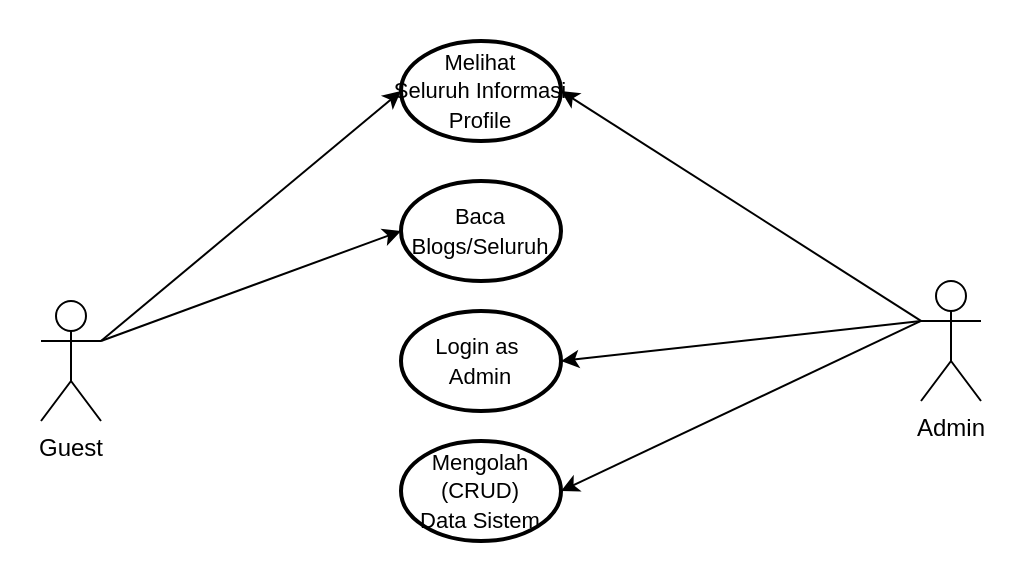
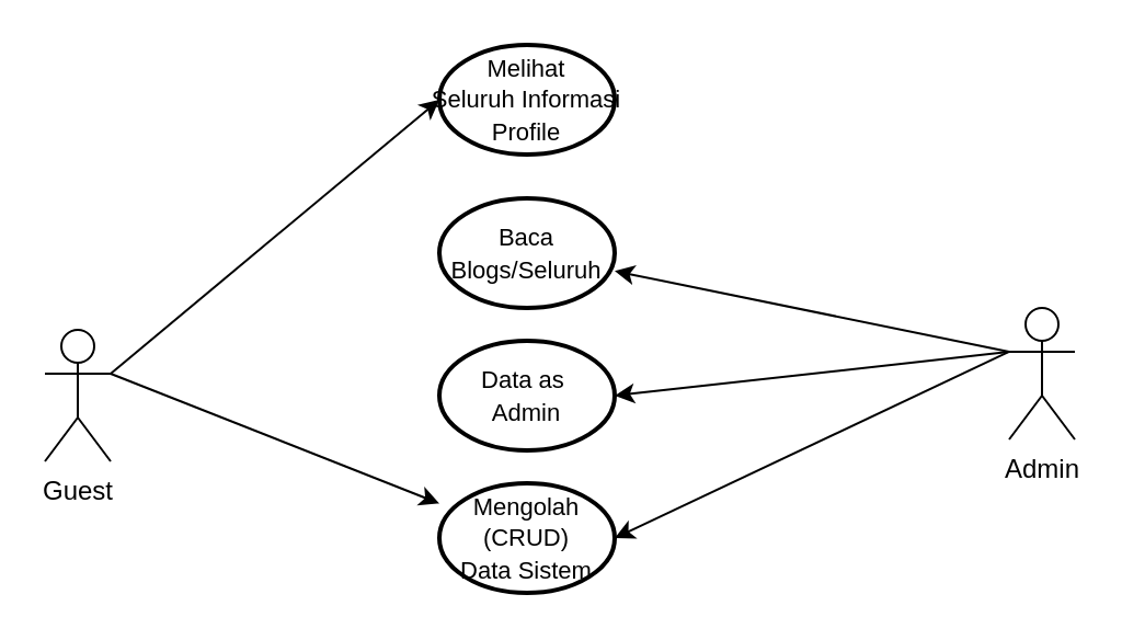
- <mxCell id="8" value="" style="endArrow=classic;html=1;rounded=0;exitX=0;exitY=0.333;exitDx=0;exitDy=0;exitPerimeter=0;entryX=1;entryY=0.5;entryDx=0;entryDy=0;entryPerimeter=0;" edge="1" parent="1" source="3" target="4"><mxGeometry width="50" height="50" relative="1" as="geometry"><mxPoint x="370" y="180" as="sourcePoint" /><mxPoint x="420" y="130" as="targetPoint" /></mxGeometry></mxCell>
+ <mxCell id="9" value="" style="endArrow=classic;html=1;rounded=0;exitX=0;exitY=0.333;exitDx=0;exitDy=0;exitPerimeter=0;" edge="1" parent="1" source="3" target="6"><mxGeometry width="50" height="50" relative="1" as="geometry"><mxPoint x="465" y="227.5" as="sourcePoint" /><mxPoint x="285" y="112.5" as="targetPoint" /></mxGeometry></mxCell>
- <mxCell id="7" value="" style="endArrow=classic;html=1;rounded=0;entryX=0;entryY=0.5;entryDx=0;entryDy=0;entryPerimeter=0;exitX=1;exitY=0.333;exitDx=0;exitDy=0;exitPerimeter=0;" edge="1" parent="1" source="2" target="6"><mxGeometry width="50" height="50" relative="1" as="geometry"><mxPoint x="60" y="180" as="sourcePoint" /><mxPoint x="215" y="150" as="targetPoint" /></mxGeometry></mxCell>
+ <mxCell id="7" value="" style="endArrow=classic;html=1;rounded=0;exitX=1;exitY=0.333;exitDx=0;exitDy=0;exitPerimeter=0;" edge="1" parent="1" source="2" target="10"><mxGeometry width="50" height="50" relative="1" as="geometry"><mxPoint x="60" y="180" as="sourcePoint" /><mxPoint x="215" y="150" as="targetPoint" /></mxGeometry></mxCell>
- <mxCell id="12" value="&lt;span style=&quot;font-size: 11px;&quot;&gt;Login as&amp;nbsp;&lt;/span&gt;&lt;div&gt;&lt;span style=&quot;font-size: 11px;&quot;&gt;Admin&lt;/span&gt;&lt;/div&gt;" style="strokeWidth=2;html=1;shape=mxgraph.flowchart.start_1;whiteSpace=wrap;" vertex="1" parent="1"><mxGeometry x="200" y="155" width="80" height="50" as="geometry" /></mxCell>
+ <mxCell id="12" value="&lt;span style=&quot;font-size: 11px;&quot;&gt;Data as&amp;nbsp;&lt;/span&gt;&lt;div&gt;&lt;span style=&quot;font-size: 11px;&quot;&gt;Admin&lt;/span&gt;&lt;/div&gt;" style="strokeWidth=2;html=1;shape=mxgraph.flowchart.start_1;whiteSpace=wrap;" vertex="1" parent="1"><mxGeometry x="200" y="155" width="80" height="50" as="geometry" /></mxCell>
